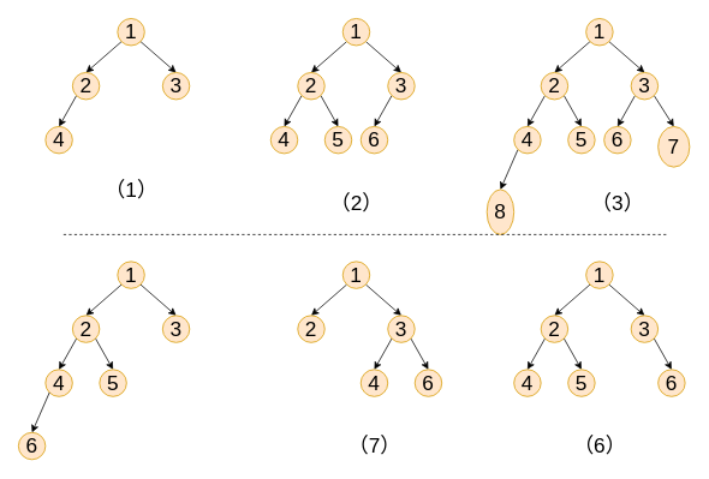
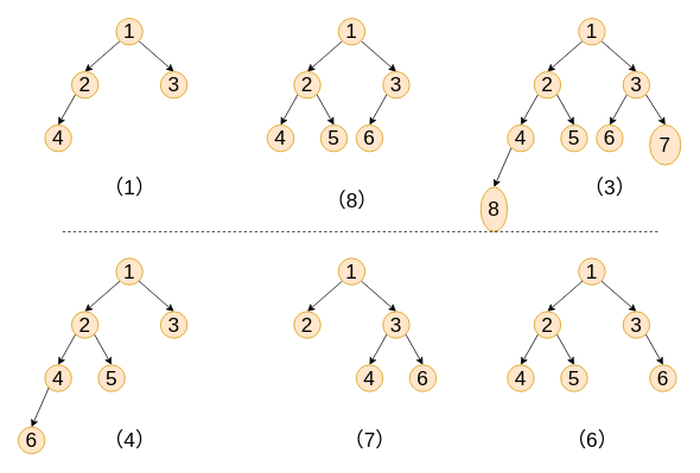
- <mxCell id="73" value="（2）" style="text;html=1;resizable=0;autosize=1;align=center;verticalAlign=middle;points=[];fillColor=none;strokeColor=none;rounded=0;fontSize=23;" vertex="1" parent="1"><mxGeometry x="360" y="210" width="70" height="30" as="geometry" /></mxCell>
+ <mxCell id="73" value="（8）" style="text;html=1;resizable=0;autosize=1;align=center;verticalAlign=middle;points=[];fillColor=none;strokeColor=none;rounded=0;fontSize=23;" vertex="1" parent="1"><mxGeometry x="360" y="210" width="70" height="30" as="geometry" /></mxCell>
- <mxCell id="72" value="（3）" style="text;html=1;resizable=0;autosize=1;align=center;verticalAlign=middle;points=[];fillColor=none;strokeColor=none;rounded=0;fontSize=23;" vertex="1" parent="1"><mxGeometry x="650" y="210" width="70" height="30" as="geometry" /></mxCell>
+ <mxCell id="72" value="（3）" style="text;html=1;resizable=0;autosize=1;align=center;verticalAlign=middle;points=[];fillColor=none;strokeColor=none;rounded=0;fontSize=23;" vertex="1" parent="1"><mxGeometry x="650" y="195" width="70" height="30" as="geometry" /></mxCell>
+ <mxCell id="69" value="（4）" style="text;html=1;resizable=0;autosize=1;align=center;verticalAlign=middle;points=[];fillColor=none;strokeColor=none;rounded=0;fontSize=23;" vertex="1" parent="1"><mxGeometry x="110" y="480" width="70" height="30" as="geometry" /></mxCell>
